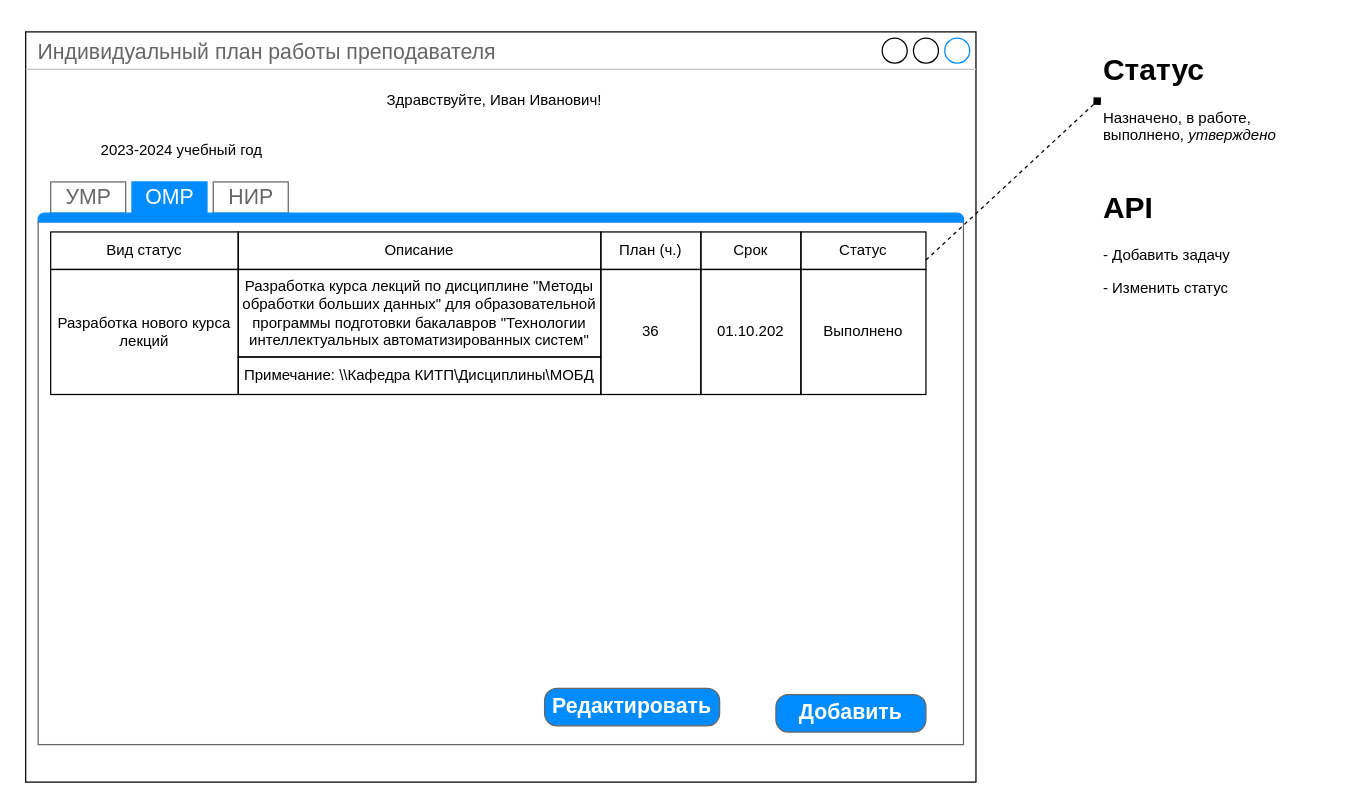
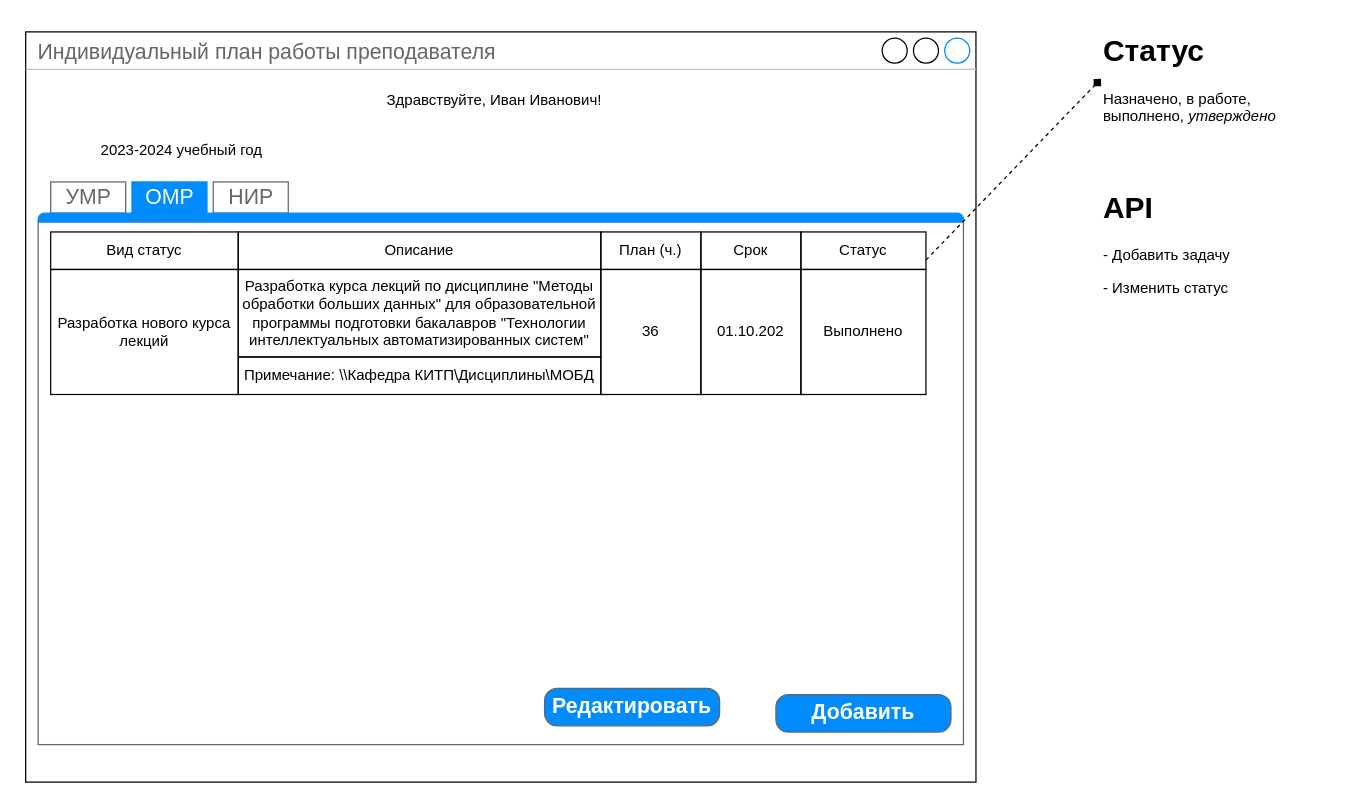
- <mxCell id="24" value="&lt;h1 style=&quot;margin-top: 0px;&quot;&gt;Статус&lt;/h1&gt;&lt;p&gt;Назначено, в работе, выполнено, &lt;i&gt;утверждено&lt;/i&gt;&lt;/p&gt;" style="text;html=1;whiteSpace=wrap;overflow=hidden;rounded=0;" vertex="1" parent="1"><mxGeometry x="880" y="35" width="180" height="85" as="geometry" /></mxCell>
+ <mxCell id="24" value="&lt;h1 style=&quot;margin-top: 0px;&quot;&gt;Статус&lt;/h1&gt;&lt;p&gt;Назначено, в работе, выполнено, &lt;i&gt;утверждено&lt;/i&gt;&lt;/p&gt;" style="text;html=1;whiteSpace=wrap;overflow=hidden;rounded=0;" vertex="1" parent="1"><mxGeometry x="880" y="20" width="180" height="85" as="geometry" /></mxCell>
- <mxCell id="13" value="Добавить" style="strokeWidth=1;shadow=0;dashed=0;align=center;html=1;shape=mxgraph.mockup.buttons.button;strokeColor=#666666;fontColor=#ffffff;mainText=;buttonStyle=round;fontSize=17;fontStyle=1;fillColor=#008cff;whiteSpace=wrap;" vertex="1" parent="3"><mxGeometry x="590" y="410" width="120" height="30" as="geometry" /></mxCell>
+ <mxCell id="13" value="Добавить" style="strokeWidth=1;shadow=0;dashed=0;align=center;html=1;shape=mxgraph.mockup.buttons.button;strokeColor=#666666;fontColor=#ffffff;mainText=;buttonStyle=round;fontSize=17;fontStyle=1;fillColor=#008cff;whiteSpace=wrap;" vertex="1" parent="3"><mxGeometry x="590" y="410" width="140" height="30" as="geometry" /></mxCell>
